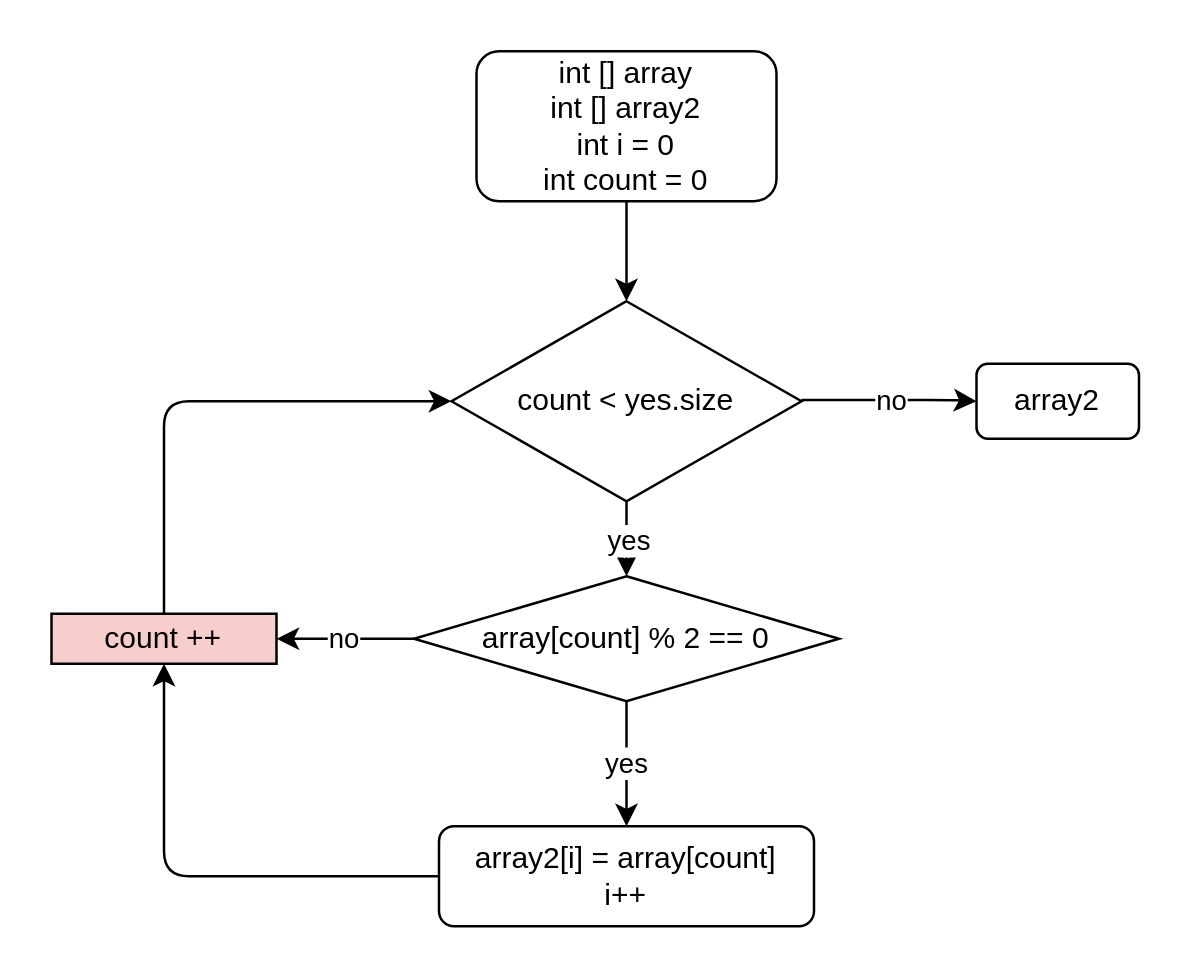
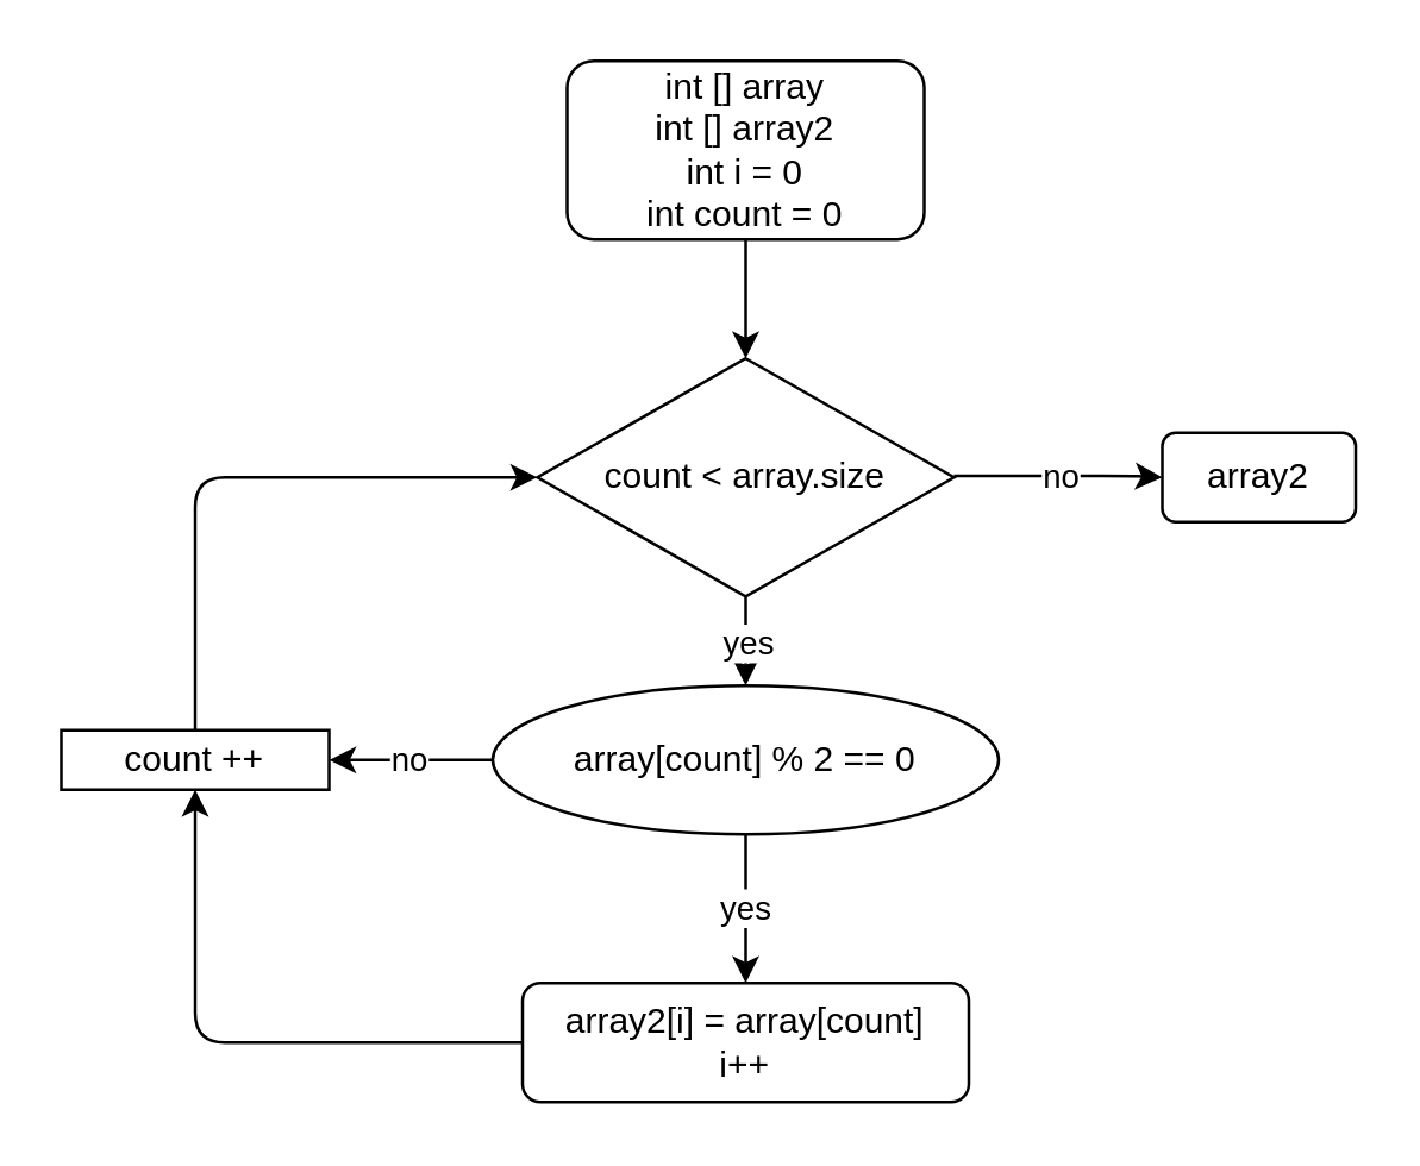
- <mxCell id="4" value="count &amp;lt; yes.size" style="rhombus;whiteSpace=wrap;html=1;" vertex="1" parent="1"><mxGeometry x="180" y="120" width="140" height="80" as="geometry" /></mxCell>
+ <mxCell id="4" value="count &amp;lt; array.size" style="rhombus;whiteSpace=wrap;html=1;" vertex="1" parent="1"><mxGeometry x="180" y="120" width="140" height="80" as="geometry" /></mxCell>
- <mxCell id="13" value="count ++" style="rounded=0;whiteSpace=wrap;html=1;fillColor=#f8cecc;" vertex="1" parent="1"><mxGeometry x="20" y="245" width="90" height="20" as="geometry" /></mxCell>
+ <mxCell id="13" value="count ++" style="rounded=0;whiteSpace=wrap;html=1;" vertex="1" parent="1"><mxGeometry x="20" y="245" width="90" height="20" as="geometry" /></mxCell>
- <mxCell id="11" value="array[count] % 2 == 0" style="rhombus;whiteSpace=wrap;html=1;" vertex="1" parent="1"><mxGeometry x="165" y="230" width="170" height="50" as="geometry" /></mxCell>
+ <mxCell id="11" value="array[count] % 2 == 0" style="ellipse;whiteSpace=wrap;html=1;" vertex="1" parent="1"><mxGeometry x="165" y="230" width="170" height="50" as="geometry" /></mxCell>
